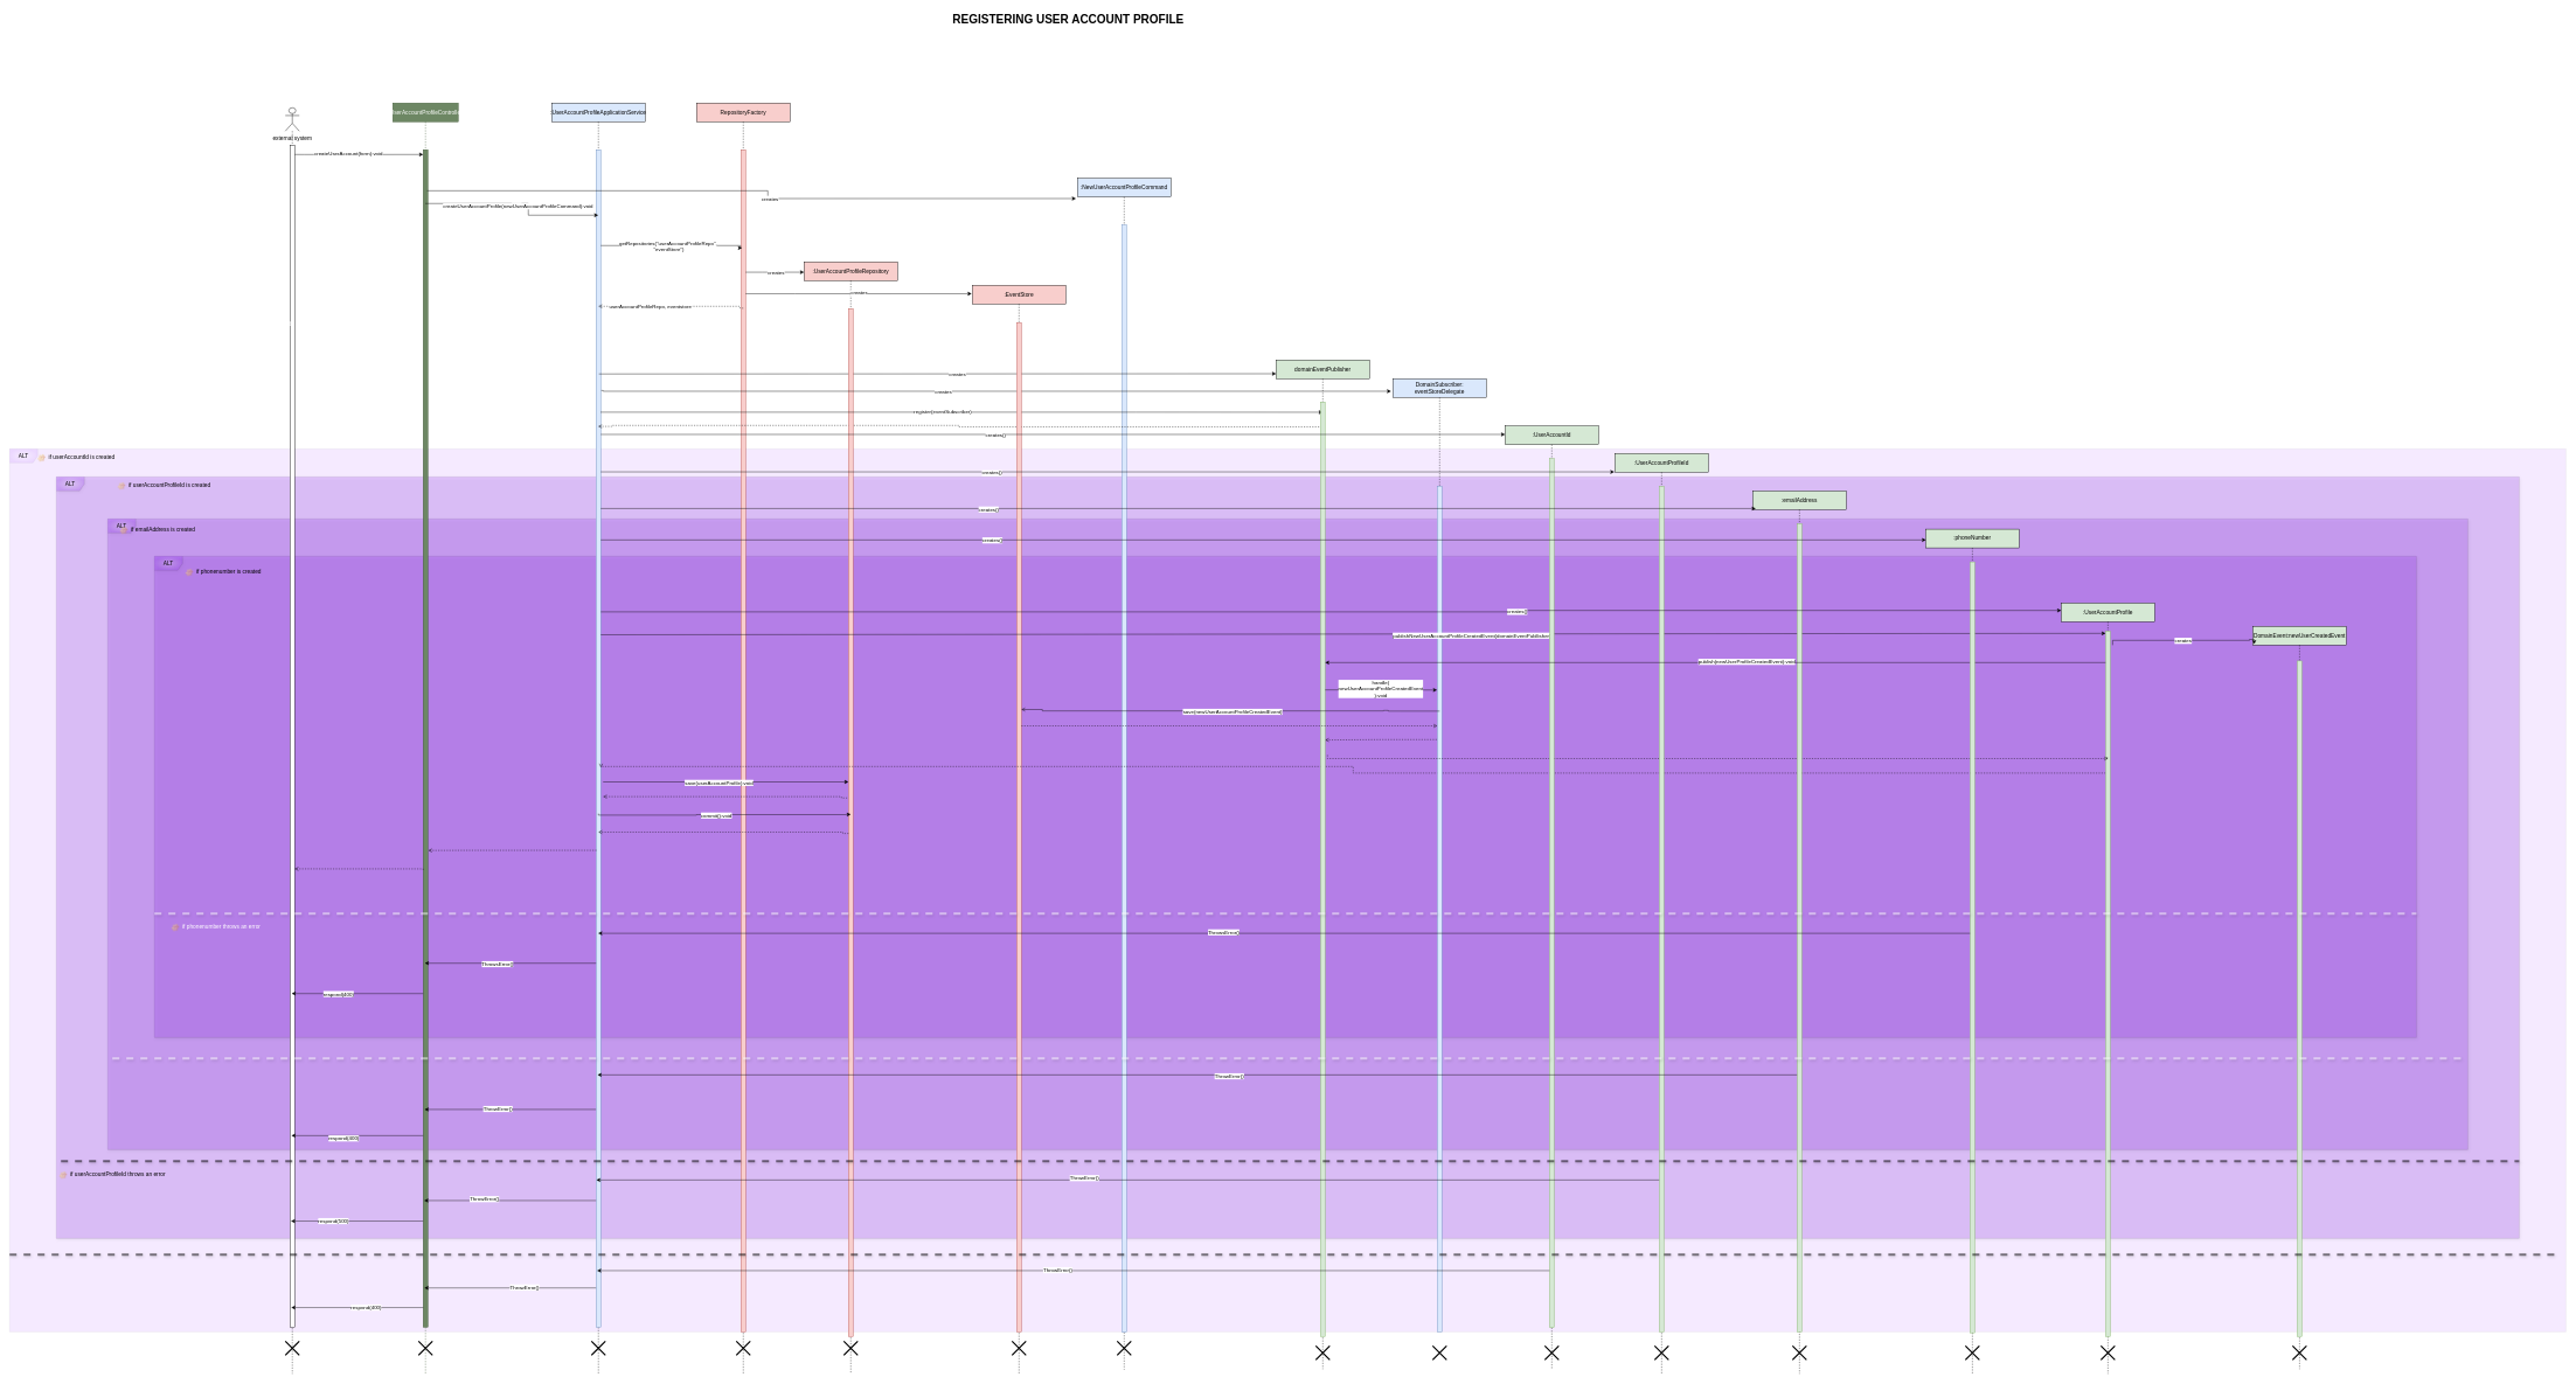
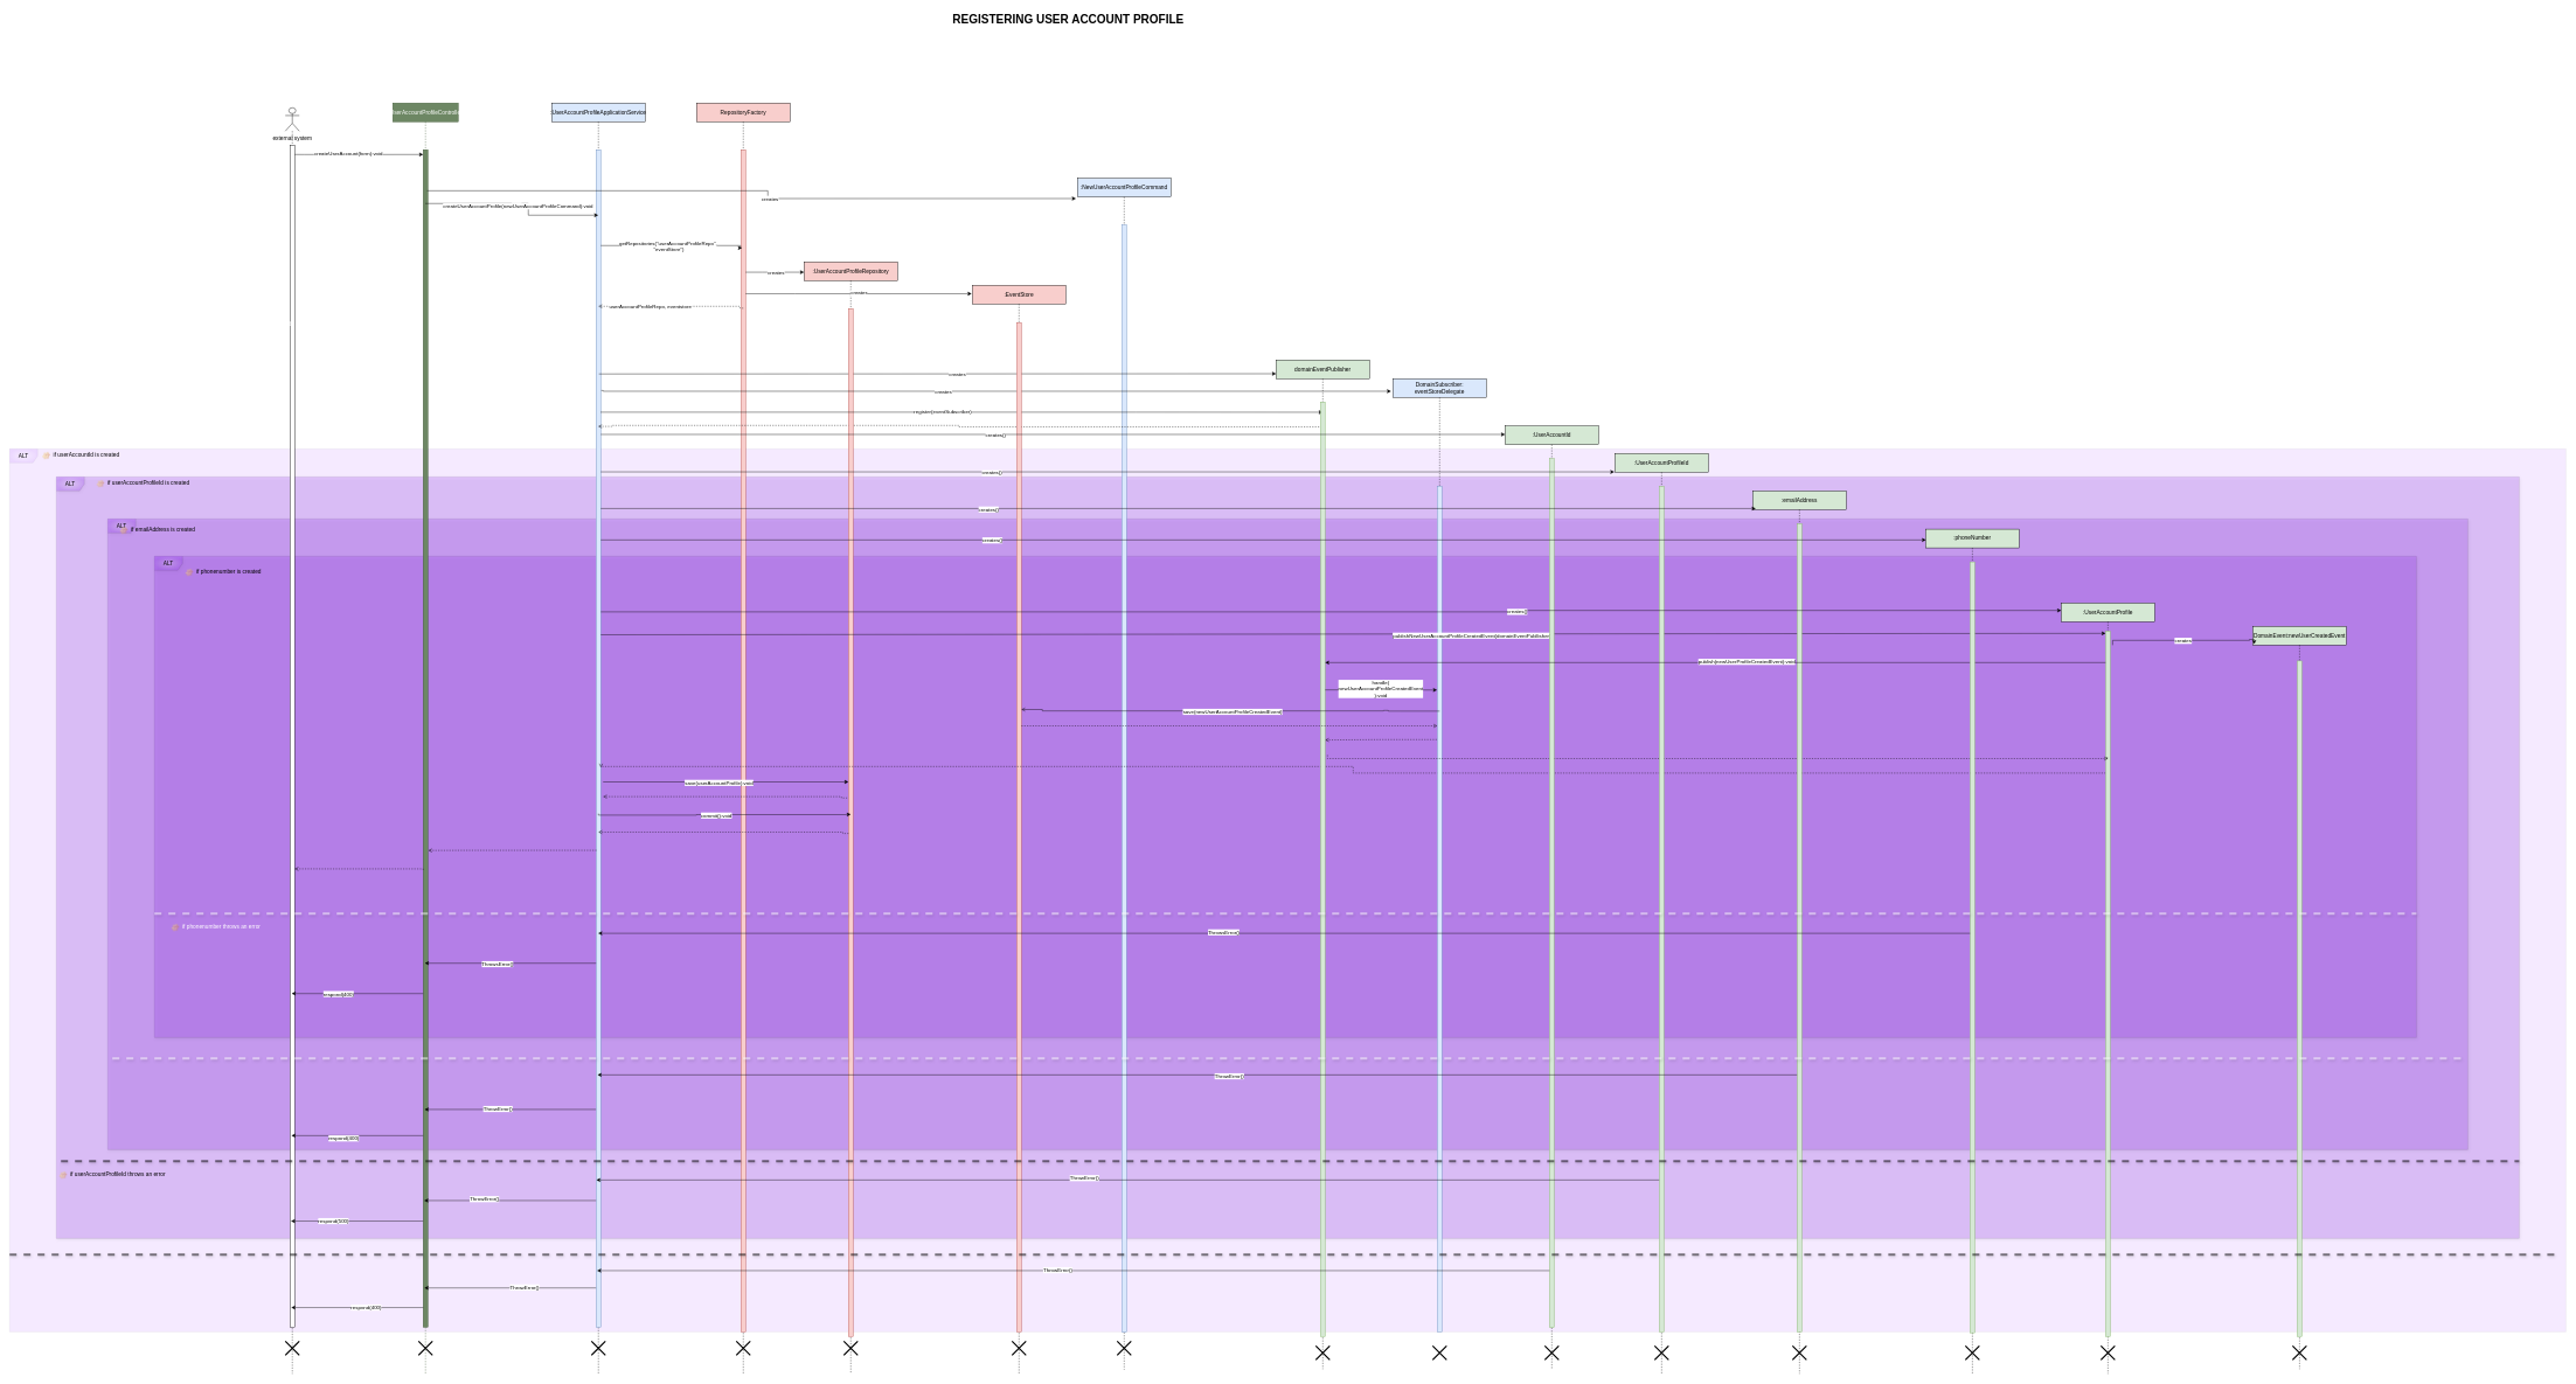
- <mxCell id="88" value="if userAccountId is created" style="label;fontStyle=0;strokeColor=none;fillColor=none;align=left;verticalAlign=top;overflow=hidden;spacingLeft=28;spacingRight=4;rotatable=0;points=[[0,0.5],[1,0.5]];portConstraint=eastwest;imageWidth=16;imageHeight=16;image=img/clipart/Gear_128x128.png;opacity=40;" parent="1" vertex="1"><mxGeometry x="74" y="965" width="193" height="30" as="geometry" /></mxCell>
+ <mxCell id="88" value="if userAccountId is created" style="label;fontStyle=0;strokeColor=none;fillColor=none;align=left;verticalAlign=top;overflow=hidden;spacingLeft=28;spacingRight=4;rotatable=0;points=[[0,0.5],[1,0.5]];portConstraint=eastwest;imageWidth=16;imageHeight=16;image=img/clipart/Gear_128x128.png;opacity=40;" parent="1" vertex="1"><mxGeometry x="84" y="960" width="193" height="30" as="geometry" /></mxCell>
- <mxCell id="95" value="if userAccountProfileId is created" style="label;fontStyle=0;strokeColor=none;fillColor=none;align=left;verticalAlign=top;overflow=hidden;spacingLeft=28;spacingRight=4;rotatable=0;points=[[0,0.5],[1,0.5]];portConstraint=eastwest;imageWidth=16;imageHeight=16;image=img/clipart/Gear_128x128.png;opacity=40;" parent="1" vertex="1"><mxGeometry x="245" y="1025" width="210" height="30" as="geometry" /></mxCell>
+ <mxCell id="95" value="if userAccountProfileId is created" style="label;fontStyle=0;strokeColor=none;fillColor=none;align=left;verticalAlign=top;overflow=hidden;spacingLeft=28;spacingRight=4;rotatable=0;points=[[0,0.5],[1,0.5]];portConstraint=eastwest;imageWidth=16;imageHeight=16;image=img/clipart/Gear_128x128.png;opacity=40;" parent="1" vertex="1"><mxGeometry x="200" y="1020" width="210" height="30" as="geometry" /></mxCell>
